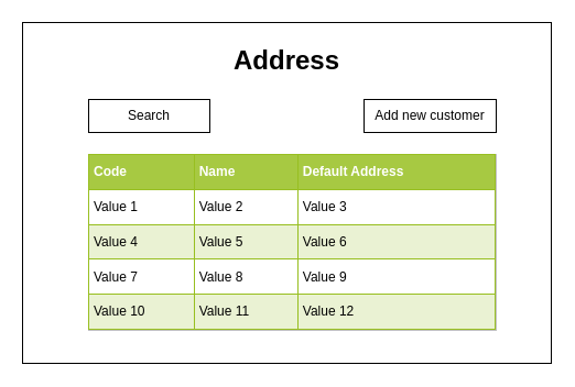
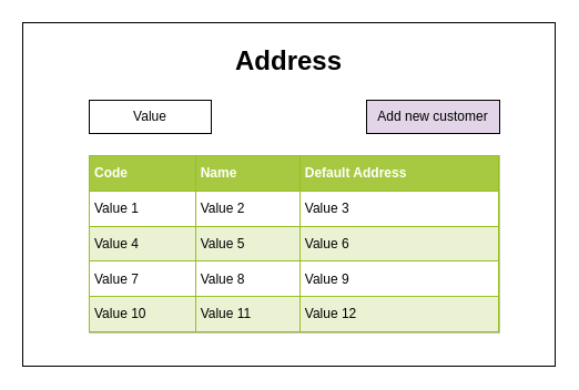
- <mxCell id="4" value="Search" style="rounded=0;whiteSpace=wrap;html=1;" parent="1" vertex="1"><mxGeometry x="80" y="90" width="110" height="30" as="geometry" /></mxCell>
+ <mxCell id="4" value="Value" style="rounded=0;whiteSpace=wrap;html=1;" parent="1" vertex="1"><mxGeometry x="80" y="90" width="110" height="30" as="geometry" /></mxCell>
- <mxCell id="5" value="Add new customer" style="rounded=0;whiteSpace=wrap;html=1;" parent="1" vertex="1"><mxGeometry x="330" y="90" width="120" height="30" as="geometry" /></mxCell>
+ <mxCell id="5" value="Add new customer" style="rounded=0;whiteSpace=wrap;html=1;fillColor=#e1d5e7;" parent="1" vertex="1"><mxGeometry x="330" y="90" width="120" height="30" as="geometry" /></mxCell>
